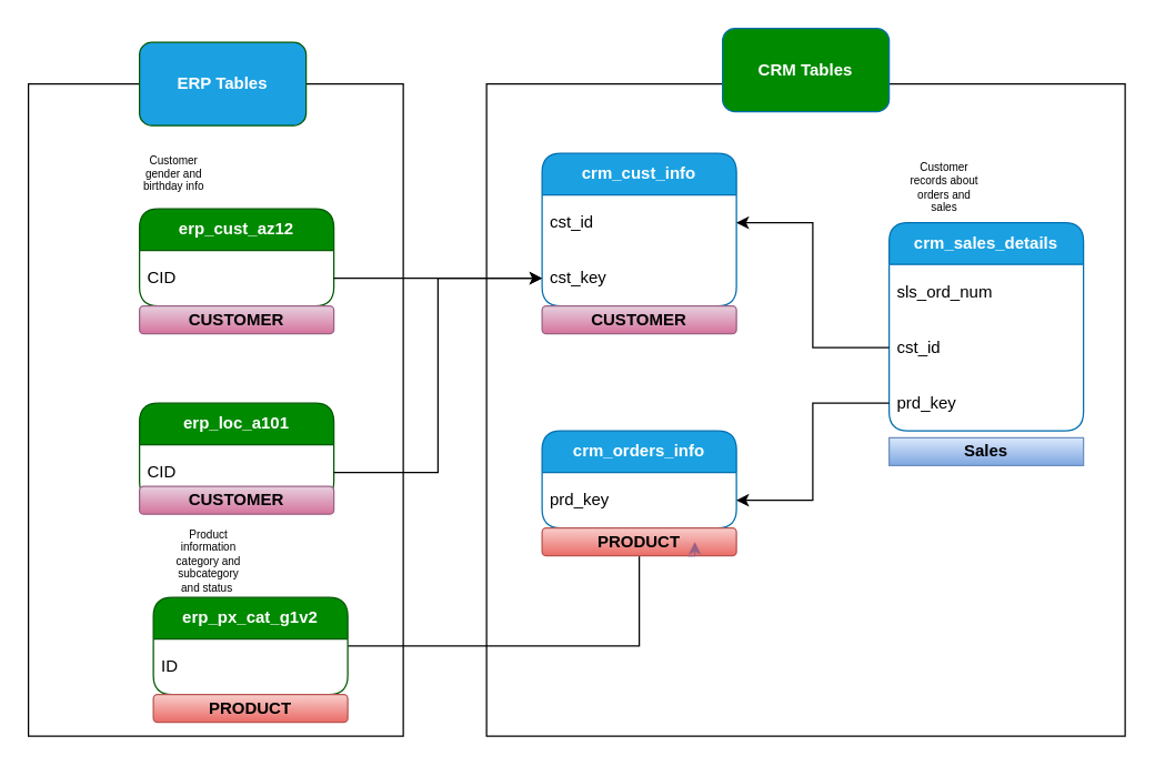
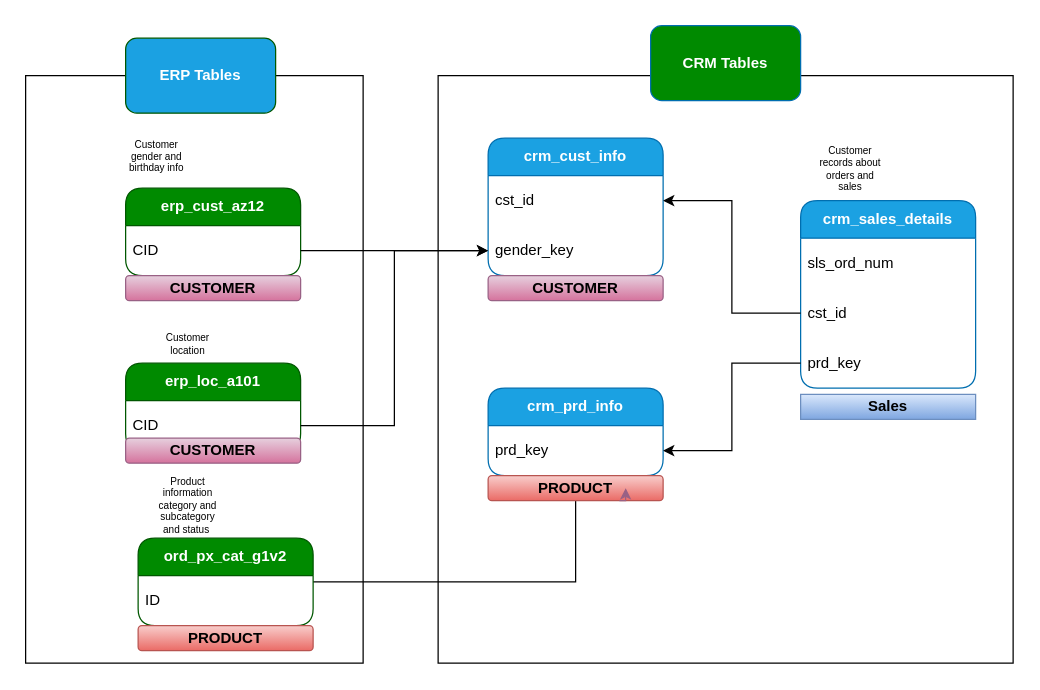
- <mxCell id="4" value="cst_key" style="text;strokeColor=none;fillColor=none;align=left;verticalAlign=middle;spacingLeft=4;spacingRight=4;overflow=hidden;points=[[0,0.5],[1,0.5]];portConstraint=eastwest;rotatable=0;whiteSpace=wrap;html=1;" parent="2" vertex="1"><mxGeometry y="70" width="140" height="40" as="geometry" /></mxCell>
+ <mxCell id="4" value="gender_key" style="text;strokeColor=none;fillColor=none;align=left;verticalAlign=middle;spacingLeft=4;spacingRight=4;overflow=hidden;points=[[0,0.5],[1,0.5]];portConstraint=eastwest;rotatable=0;whiteSpace=wrap;html=1;" parent="2" vertex="1"><mxGeometry y="70" width="140" height="40" as="geometry" /></mxCell>
+ <mxCell id="20" value="Customer location" style="text;html=1;align=center;verticalAlign=middle;whiteSpace=wrap;rounded=0;fontSize=8;" parent="1" vertex="1"><mxGeometry x="120" y="260" width="60" height="30" as="geometry" /></mxCell>
- <mxCell id="5" value="&lt;b&gt;crm_orders_info&lt;/b&gt;" style="swimlane;fontStyle=0;childLayout=stackLayout;horizontal=1;startSize=30;horizontalStack=0;resizeParent=1;resizeParentMax=0;resizeLast=0;collapsible=1;marginBottom=0;whiteSpace=wrap;html=1;fillColor=#1ba1e2;fontColor=#ffffff;strokeColor=#006EAF;rounded=1;" parent="1" vertex="1"><mxGeometry x="390" y="310" width="140" height="70" as="geometry" /></mxCell>
+ <mxCell id="5" value="&lt;b&gt;crm_prd_info&lt;/b&gt;" style="swimlane;fontStyle=0;childLayout=stackLayout;horizontal=1;startSize=30;horizontalStack=0;resizeParent=1;resizeParentMax=0;resizeLast=0;collapsible=1;marginBottom=0;whiteSpace=wrap;html=1;fillColor=#1ba1e2;fontColor=#ffffff;strokeColor=#006EAF;rounded=1;" parent="1" vertex="1"><mxGeometry x="390" y="310" width="140" height="70" as="geometry" /></mxCell>
- <mxCell id="23" value="&lt;b&gt;erp_px_cat_g1v2&lt;/b&gt;" style="swimlane;fontStyle=0;childLayout=stackLayout;horizontal=1;startSize=30;horizontalStack=0;resizeParent=1;resizeParentMax=0;resizeLast=0;collapsible=1;marginBottom=0;whiteSpace=wrap;html=1;fillColor=#008a00;fontColor=#ffffff;strokeColor=#005700;rounded=1;" parent="1" vertex="1"><mxGeometry x="110" y="430" width="140" height="70" as="geometry" /></mxCell>
+ <mxCell id="23" value="&lt;b&gt;ord_px_cat_g1v2&lt;/b&gt;" style="swimlane;fontStyle=0;childLayout=stackLayout;horizontal=1;startSize=30;horizontalStack=0;resizeParent=1;resizeParentMax=0;resizeLast=0;collapsible=1;marginBottom=0;whiteSpace=wrap;html=1;fillColor=#008a00;fontColor=#ffffff;strokeColor=#005700;rounded=1;" parent="1" vertex="1"><mxGeometry x="110" y="430" width="140" height="70" as="geometry" /></mxCell>
